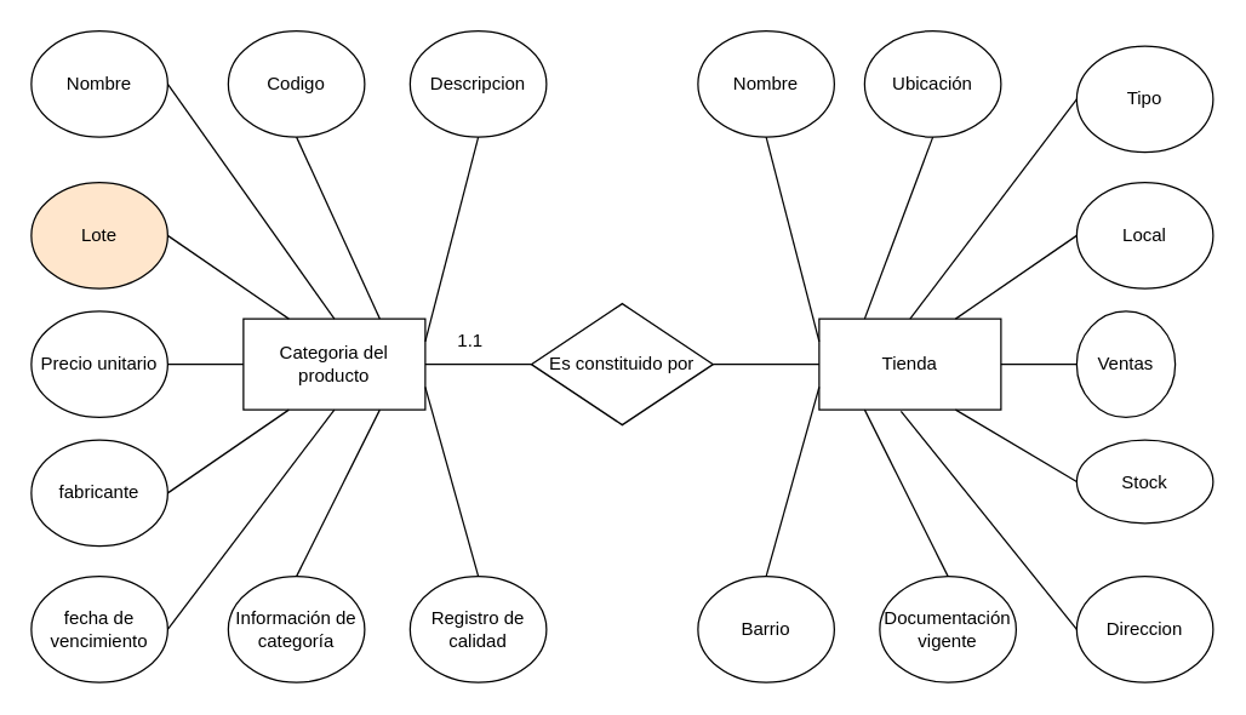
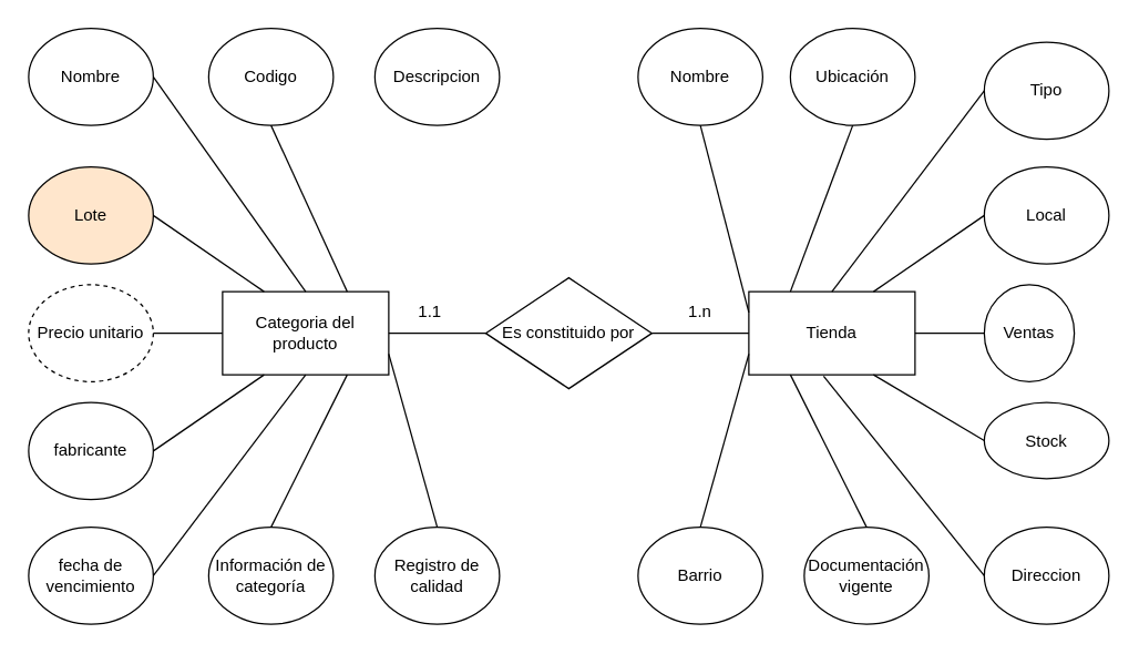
- <mxCell id="27" value="" style="endArrow=none;html=1;rounded=0;exitX=0;exitY=0.5;exitDx=0;exitDy=0;entryX=0.5;entryY=1;entryDx=0;entryDy=0;" edge="1" parent="1" source="26" target="5"><mxGeometry width="50" height="50" relative="1" as="geometry"><mxPoint x="280" y="180" as="sourcePoint" /><mxPoint x="330" y="120" as="targetPoint" /></mxGeometry></mxCell>
+ <mxCell id="24" value="1.n" style="text;html=1;strokeColor=none;fillColor=none;align=center;verticalAlign=middle;whiteSpace=wrap;rounded=0;" vertex="1" parent="1"><mxGeometry x="475" y="210" width="60" height="30" as="geometry" /></mxCell>
- <mxCell id="11" value="Precio unitario" style="ellipse;whiteSpace=wrap;html=1;" vertex="1" parent="1"><mxGeometry x="20" y="205" width="90" height="70" as="geometry" /></mxCell>
+ <mxCell id="11" value="Precio unitario" style="ellipse;whiteSpace=wrap;html=1;dashed=1;" vertex="1" parent="1"><mxGeometry x="20" y="205" width="90" height="70" as="geometry" /></mxCell>
